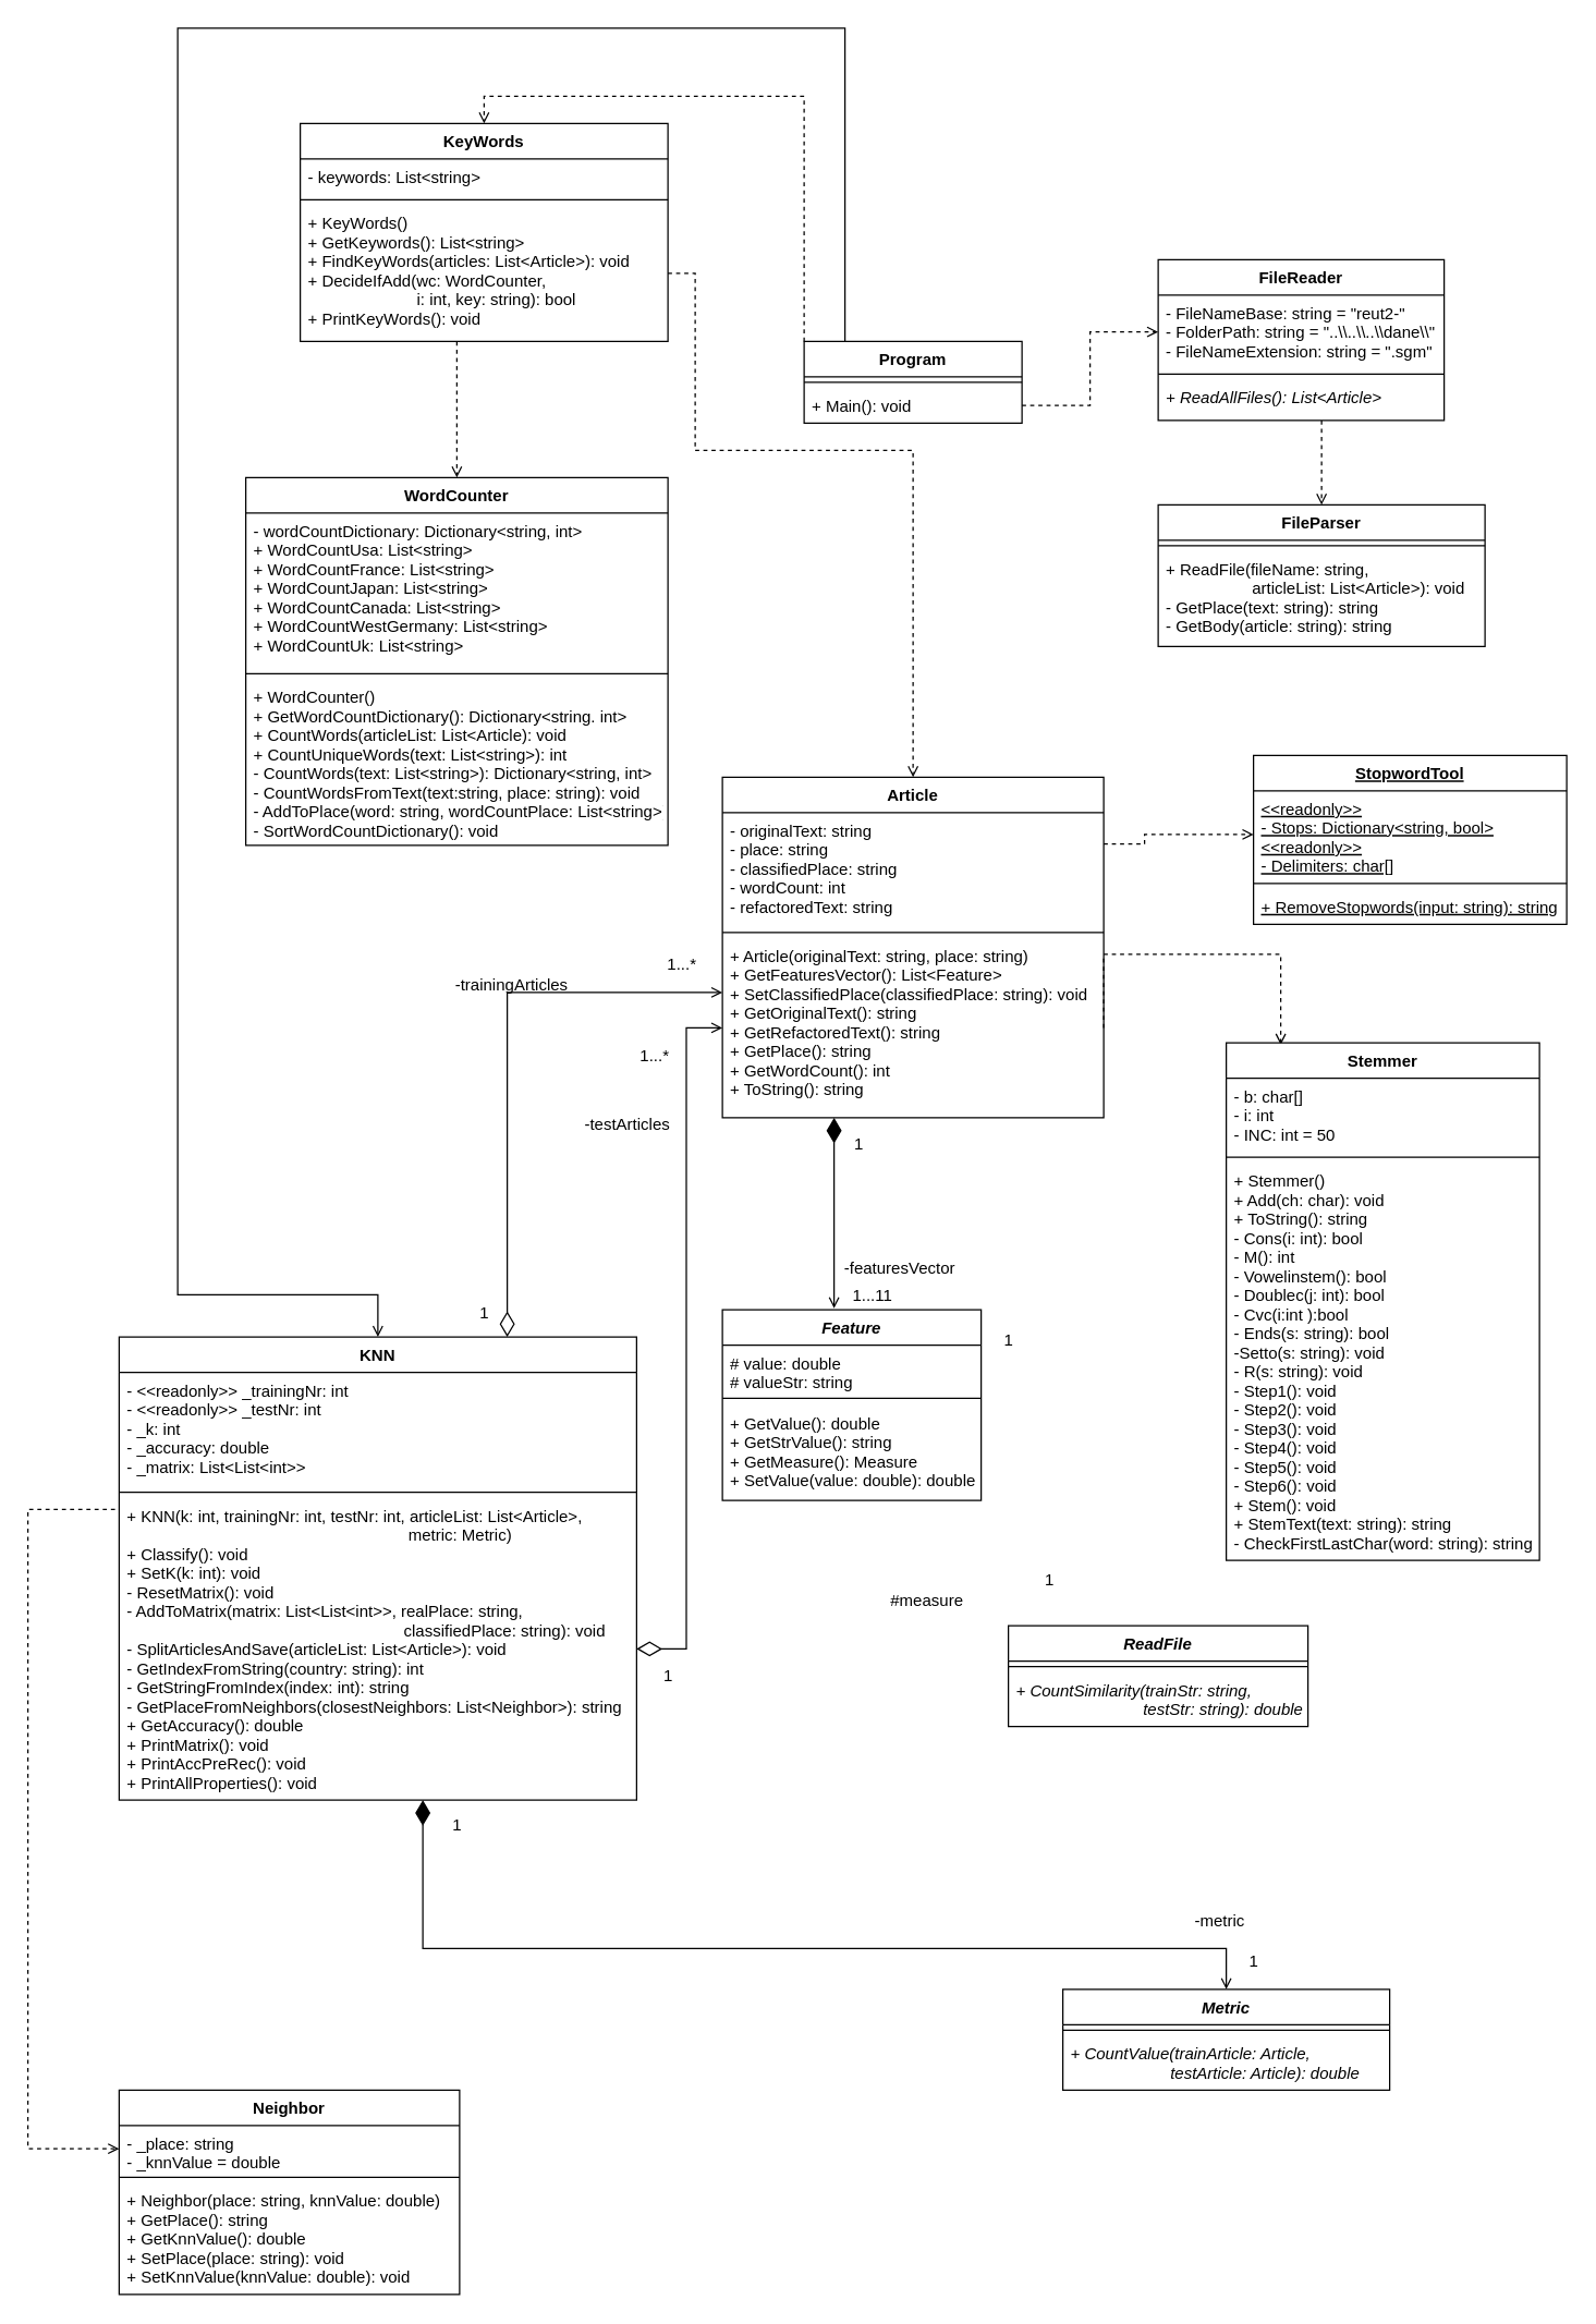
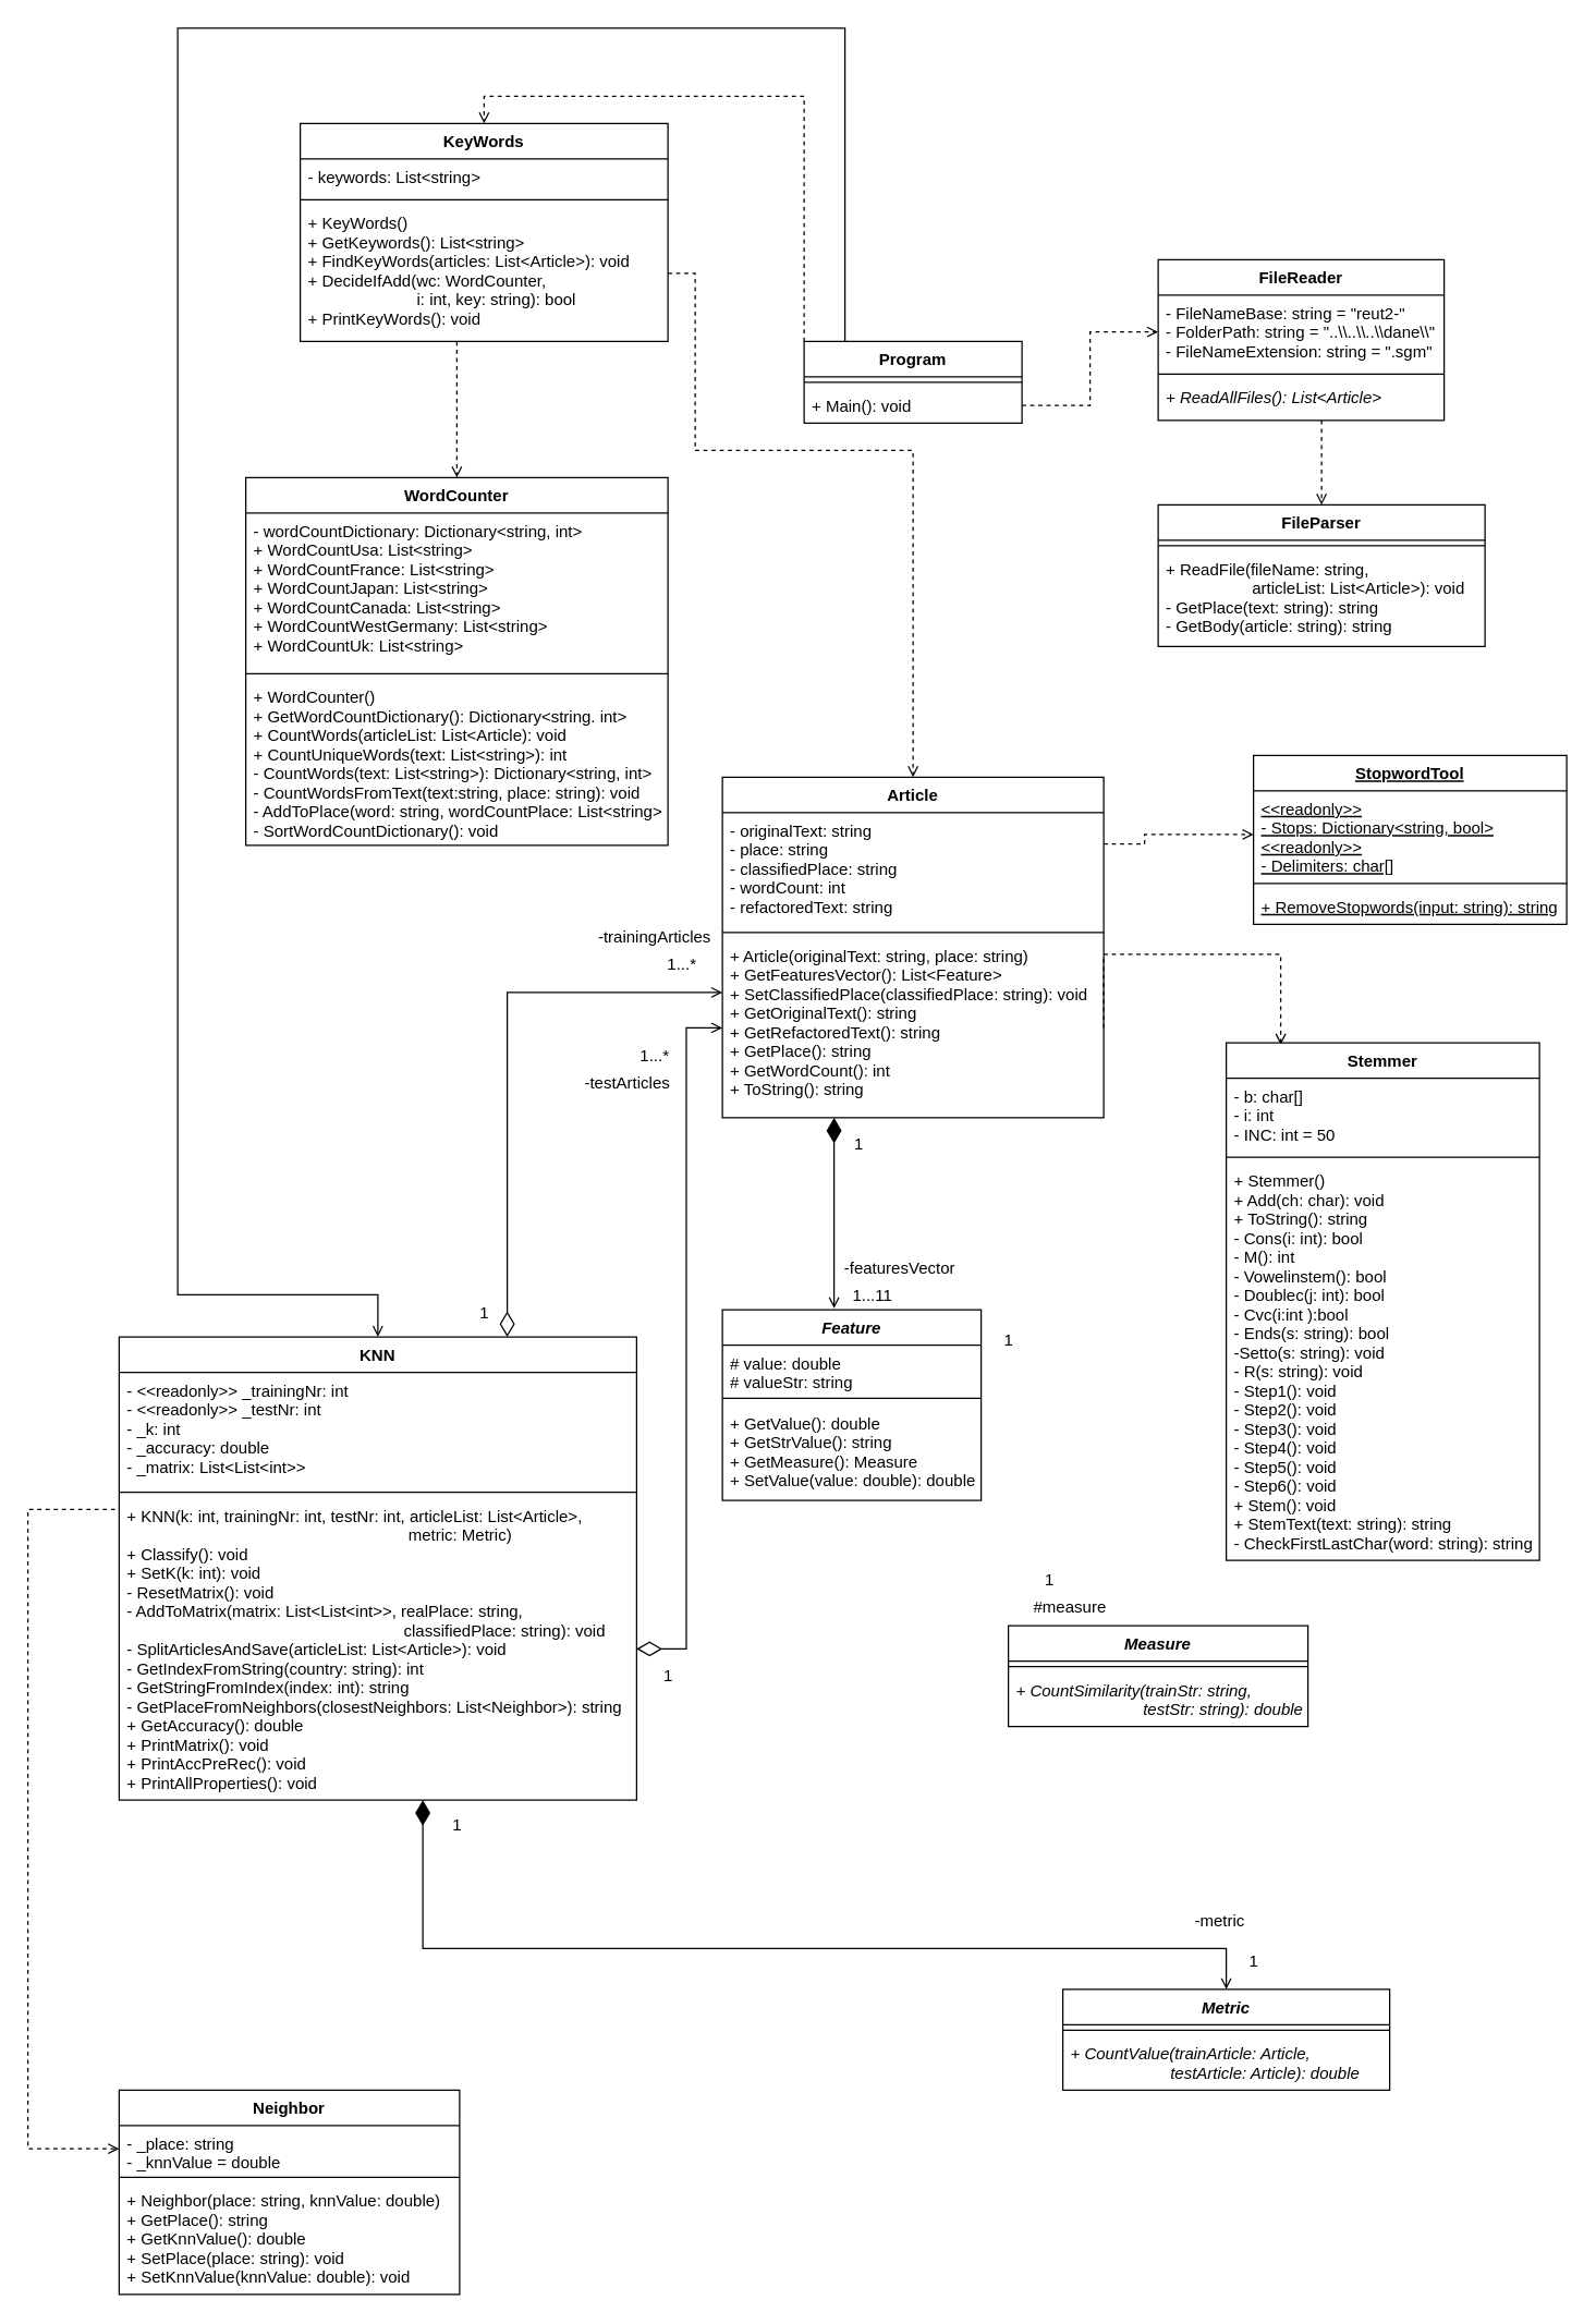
- <mxCell id="15" value="-trainingArticles" style="text;html=1;align=center;verticalAlign=middle;resizable=0;points=[];autosize=1;" parent="1" vertex="1"><mxGeometry x="325" y="713" width="100" height="20" as="geometry" /></mxCell>
+ <mxCell id="15" value="-trainingArticles" style="text;html=1;align=center;verticalAlign=middle;resizable=0;points=[];autosize=1;" parent="1" vertex="1"><mxGeometry x="430" y="678" width="100" height="20" as="geometry" /></mxCell>
- <mxCell id="14" value="-testArticles" style="text;html=1;align=center;verticalAlign=middle;resizable=0;points=[];autosize=1;" parent="1" vertex="1"><mxGeometry x="420" y="815" width="80" height="20" as="geometry" /></mxCell>
+ <mxCell id="14" value="-testArticles" style="text;html=1;align=center;verticalAlign=middle;resizable=0;points=[];autosize=1;" parent="1" vertex="1"><mxGeometry x="420" y="785" width="80" height="20" as="geometry" /></mxCell>
- <mxCell id="23" value="#measure" style="text;html=1;align=center;verticalAlign=middle;resizable=0;points=[];autosize=1;" parent="1" vertex="1"><mxGeometry x="645" y="1165" width="70" height="20" as="geometry" /></mxCell>
+ <mxCell id="23" value="#measure" style="text;html=1;align=center;verticalAlign=middle;resizable=0;points=[];autosize=1;" parent="1" vertex="1"><mxGeometry x="750" y="1170" width="70" height="20" as="geometry" /></mxCell>
- <mxCell id="71" value="ReadFile" style="swimlane;fontStyle=3;align=center;verticalAlign=top;childLayout=stackLayout;horizontal=1;startSize=26;horizontalStack=0;resizeParent=1;resizeParentMax=0;resizeLast=0;collapsible=1;marginBottom=0;" parent="1" vertex="1"><mxGeometry x="740" y="1193" width="220" height="74" as="geometry" /></mxCell>
+ <mxCell id="71" value="Measure" style="swimlane;fontStyle=3;align=center;verticalAlign=top;childLayout=stackLayout;horizontal=1;startSize=26;horizontalStack=0;resizeParent=1;resizeParentMax=0;resizeLast=0;collapsible=1;marginBottom=0;" parent="1" vertex="1"><mxGeometry x="740" y="1193" width="220" height="74" as="geometry" /></mxCell>
